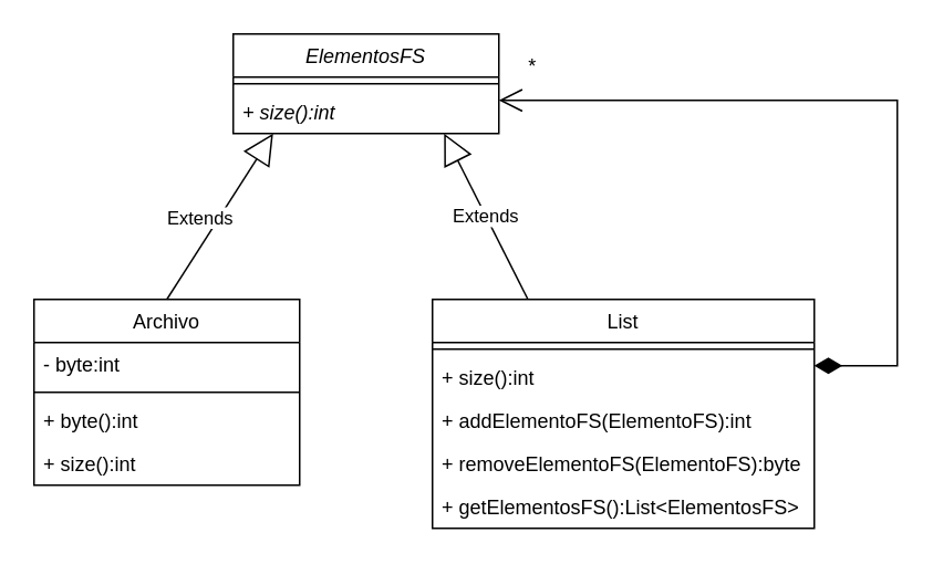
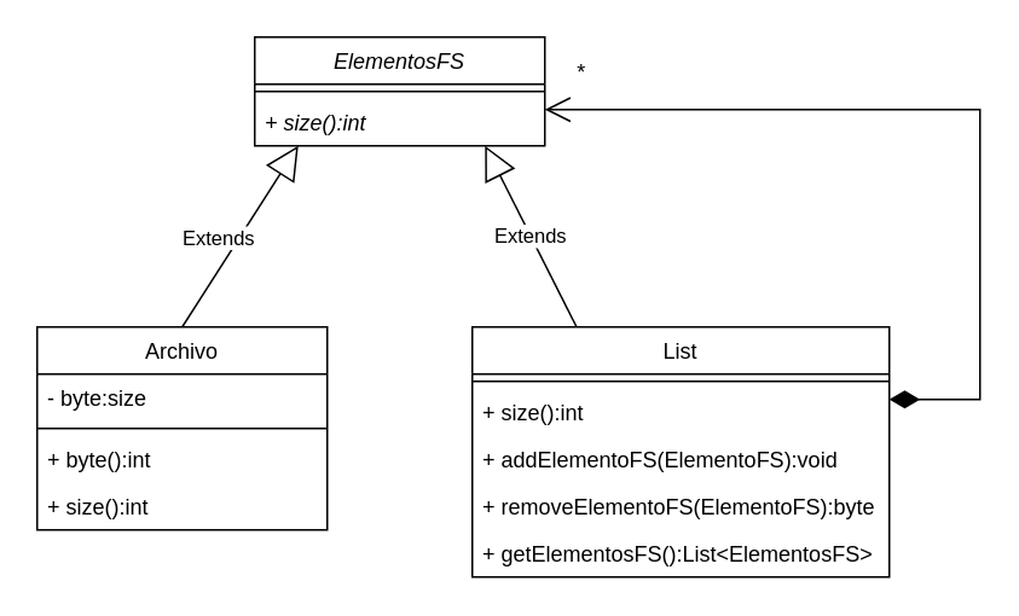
- <mxCell id="6" value="- byte:int" style="text;strokeColor=none;fillColor=none;align=left;verticalAlign=top;spacingLeft=4;spacingRight=4;overflow=hidden;rotatable=0;points=[[0,0.5],[1,0.5]];portConstraint=eastwest;" vertex="1" parent="5"><mxGeometry y="26" width="160" height="26" as="geometry" /></mxCell>
+ <mxCell id="6" value="- byte:size" style="text;strokeColor=none;fillColor=none;align=left;verticalAlign=top;spacingLeft=4;spacingRight=4;overflow=hidden;rotatable=0;points=[[0,0.5],[1,0.5]];portConstraint=eastwest;" vertex="1" parent="5"><mxGeometry y="26" width="160" height="26" as="geometry" /></mxCell>
- <mxCell id="13" value="+ addElementoFS(ElementoFS):int" style="text;strokeColor=none;fillColor=none;align=left;verticalAlign=top;spacingLeft=4;spacingRight=4;overflow=hidden;rotatable=0;points=[[0,0.5],[1,0.5]];portConstraint=eastwest;fontStyle=0" vertex="1" parent="10"><mxGeometry y="60" width="230" height="26" as="geometry" /></mxCell>
+ <mxCell id="13" value="+ addElementoFS(ElementoFS):void" style="text;strokeColor=none;fillColor=none;align=left;verticalAlign=top;spacingLeft=4;spacingRight=4;overflow=hidden;rotatable=0;points=[[0,0.5],[1,0.5]];portConstraint=eastwest;fontStyle=0" vertex="1" parent="10"><mxGeometry y="60" width="230" height="26" as="geometry" /></mxCell>
